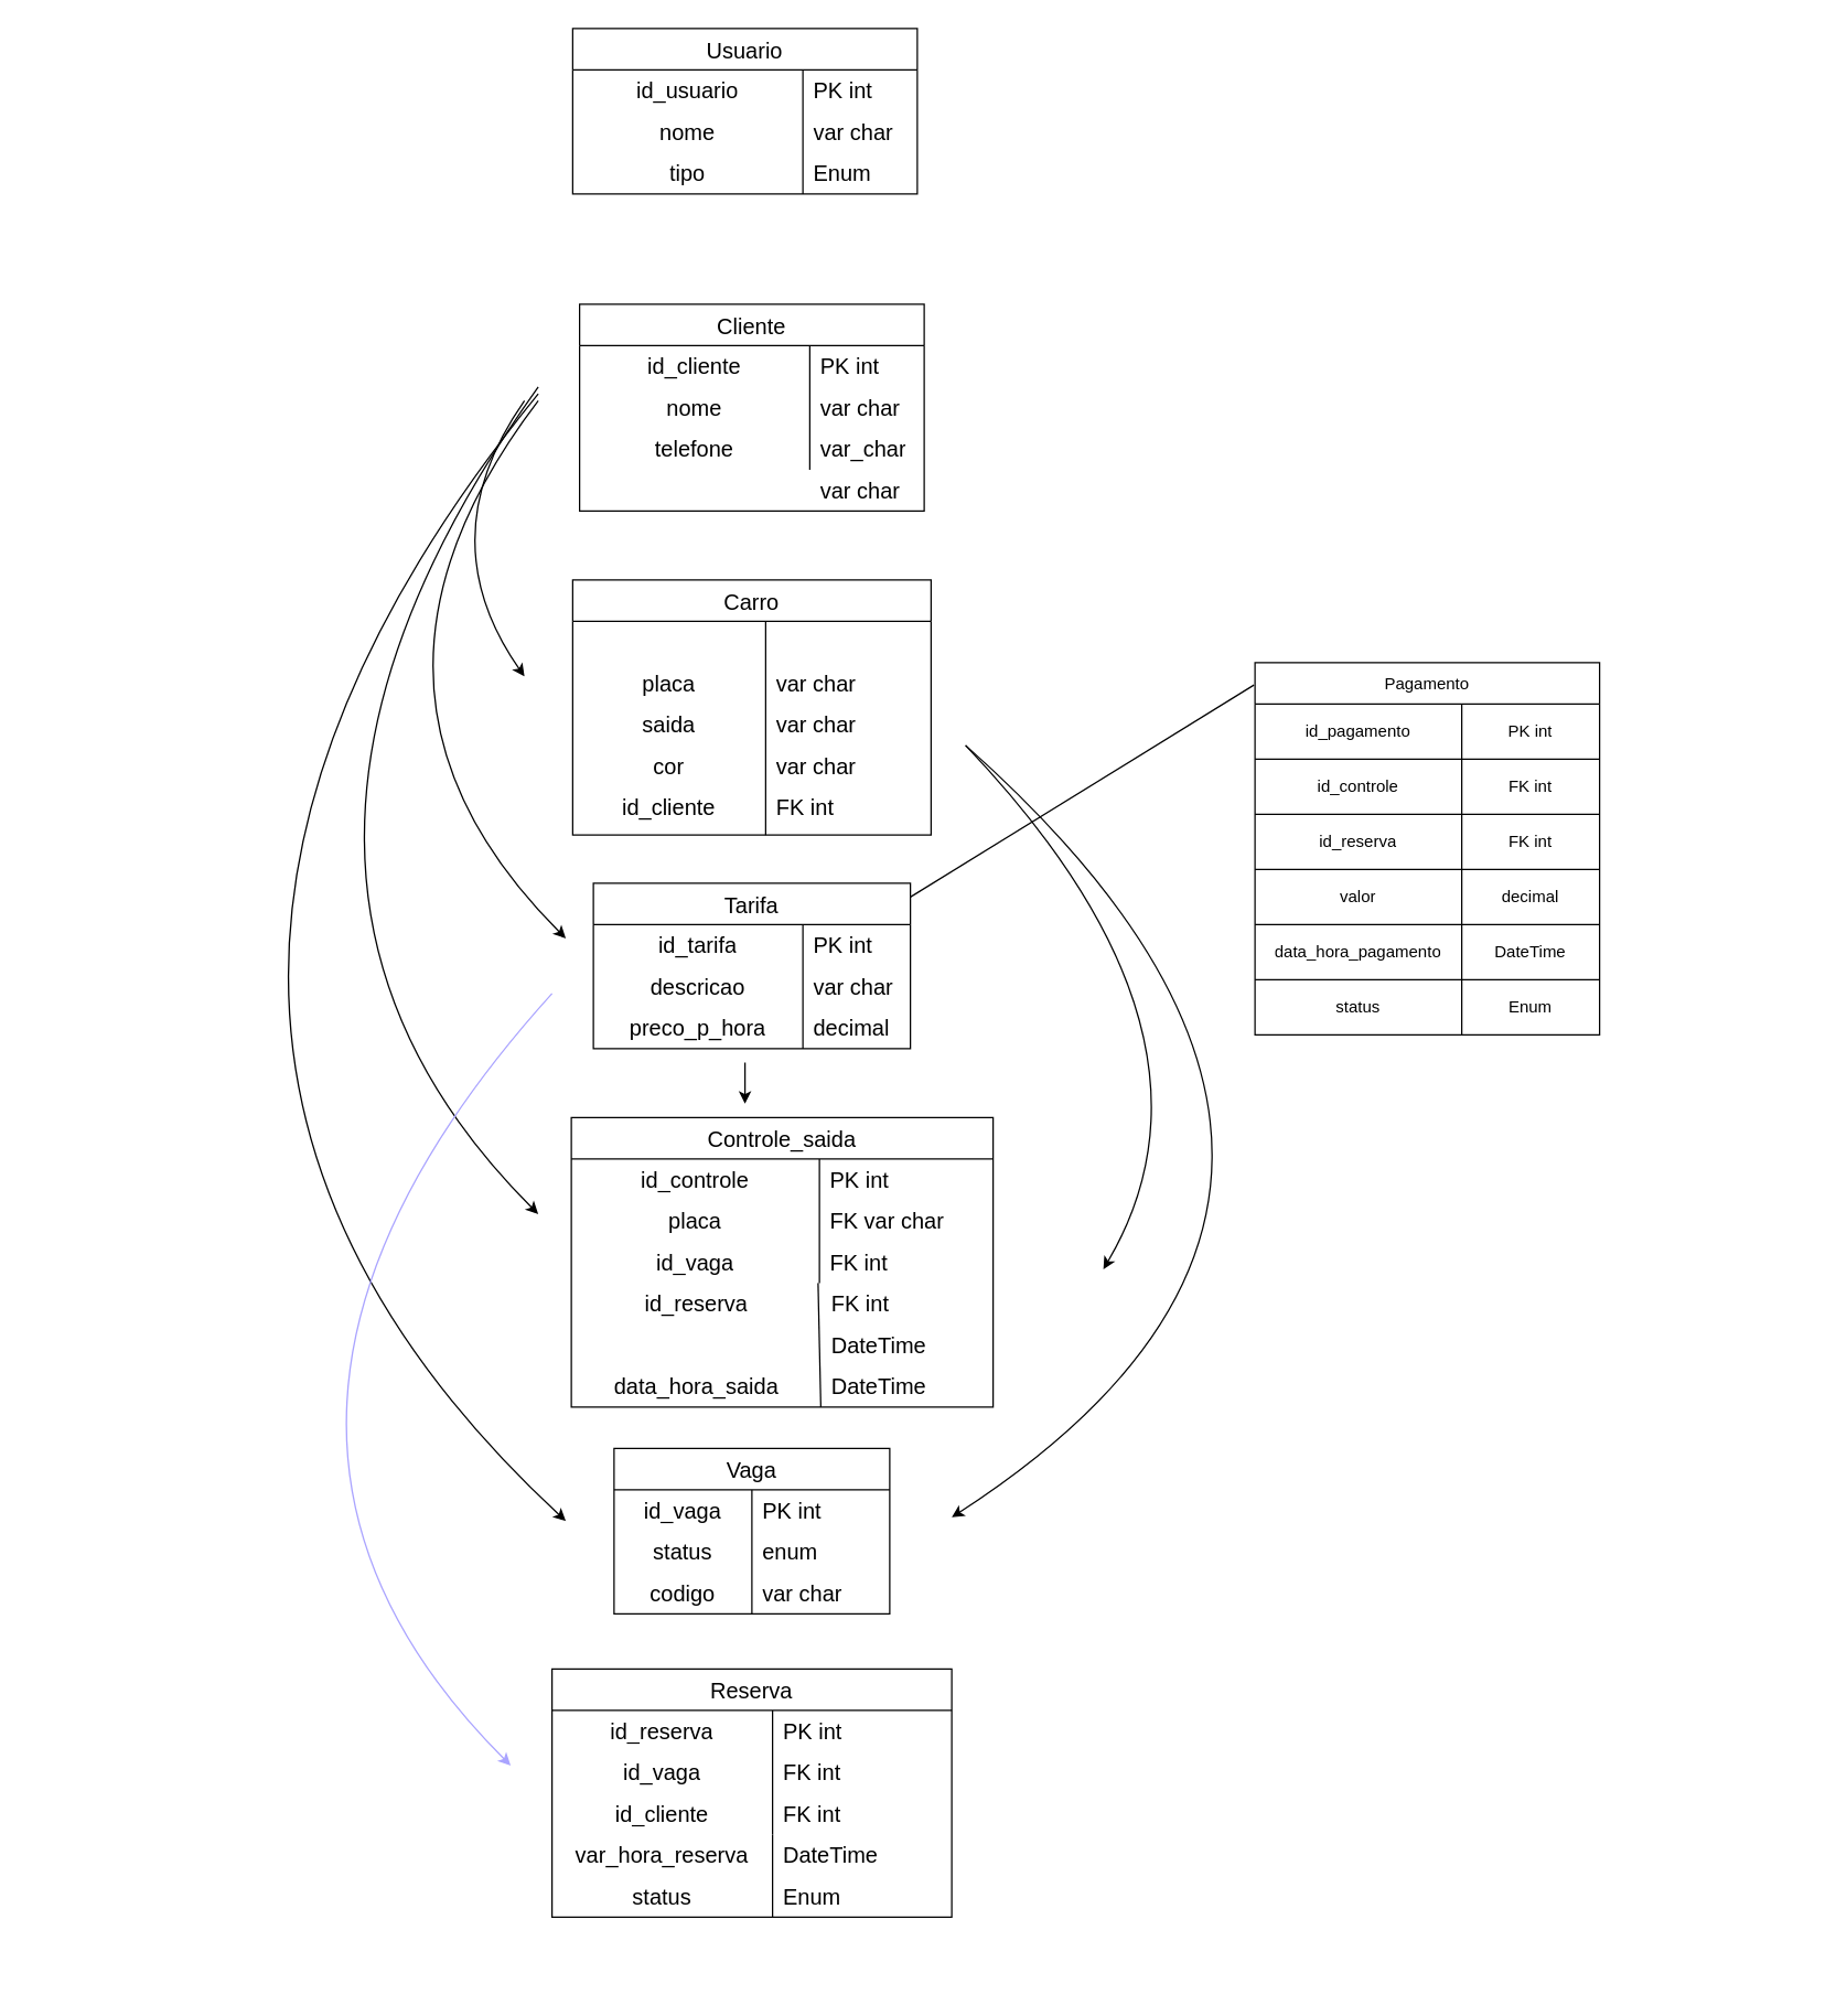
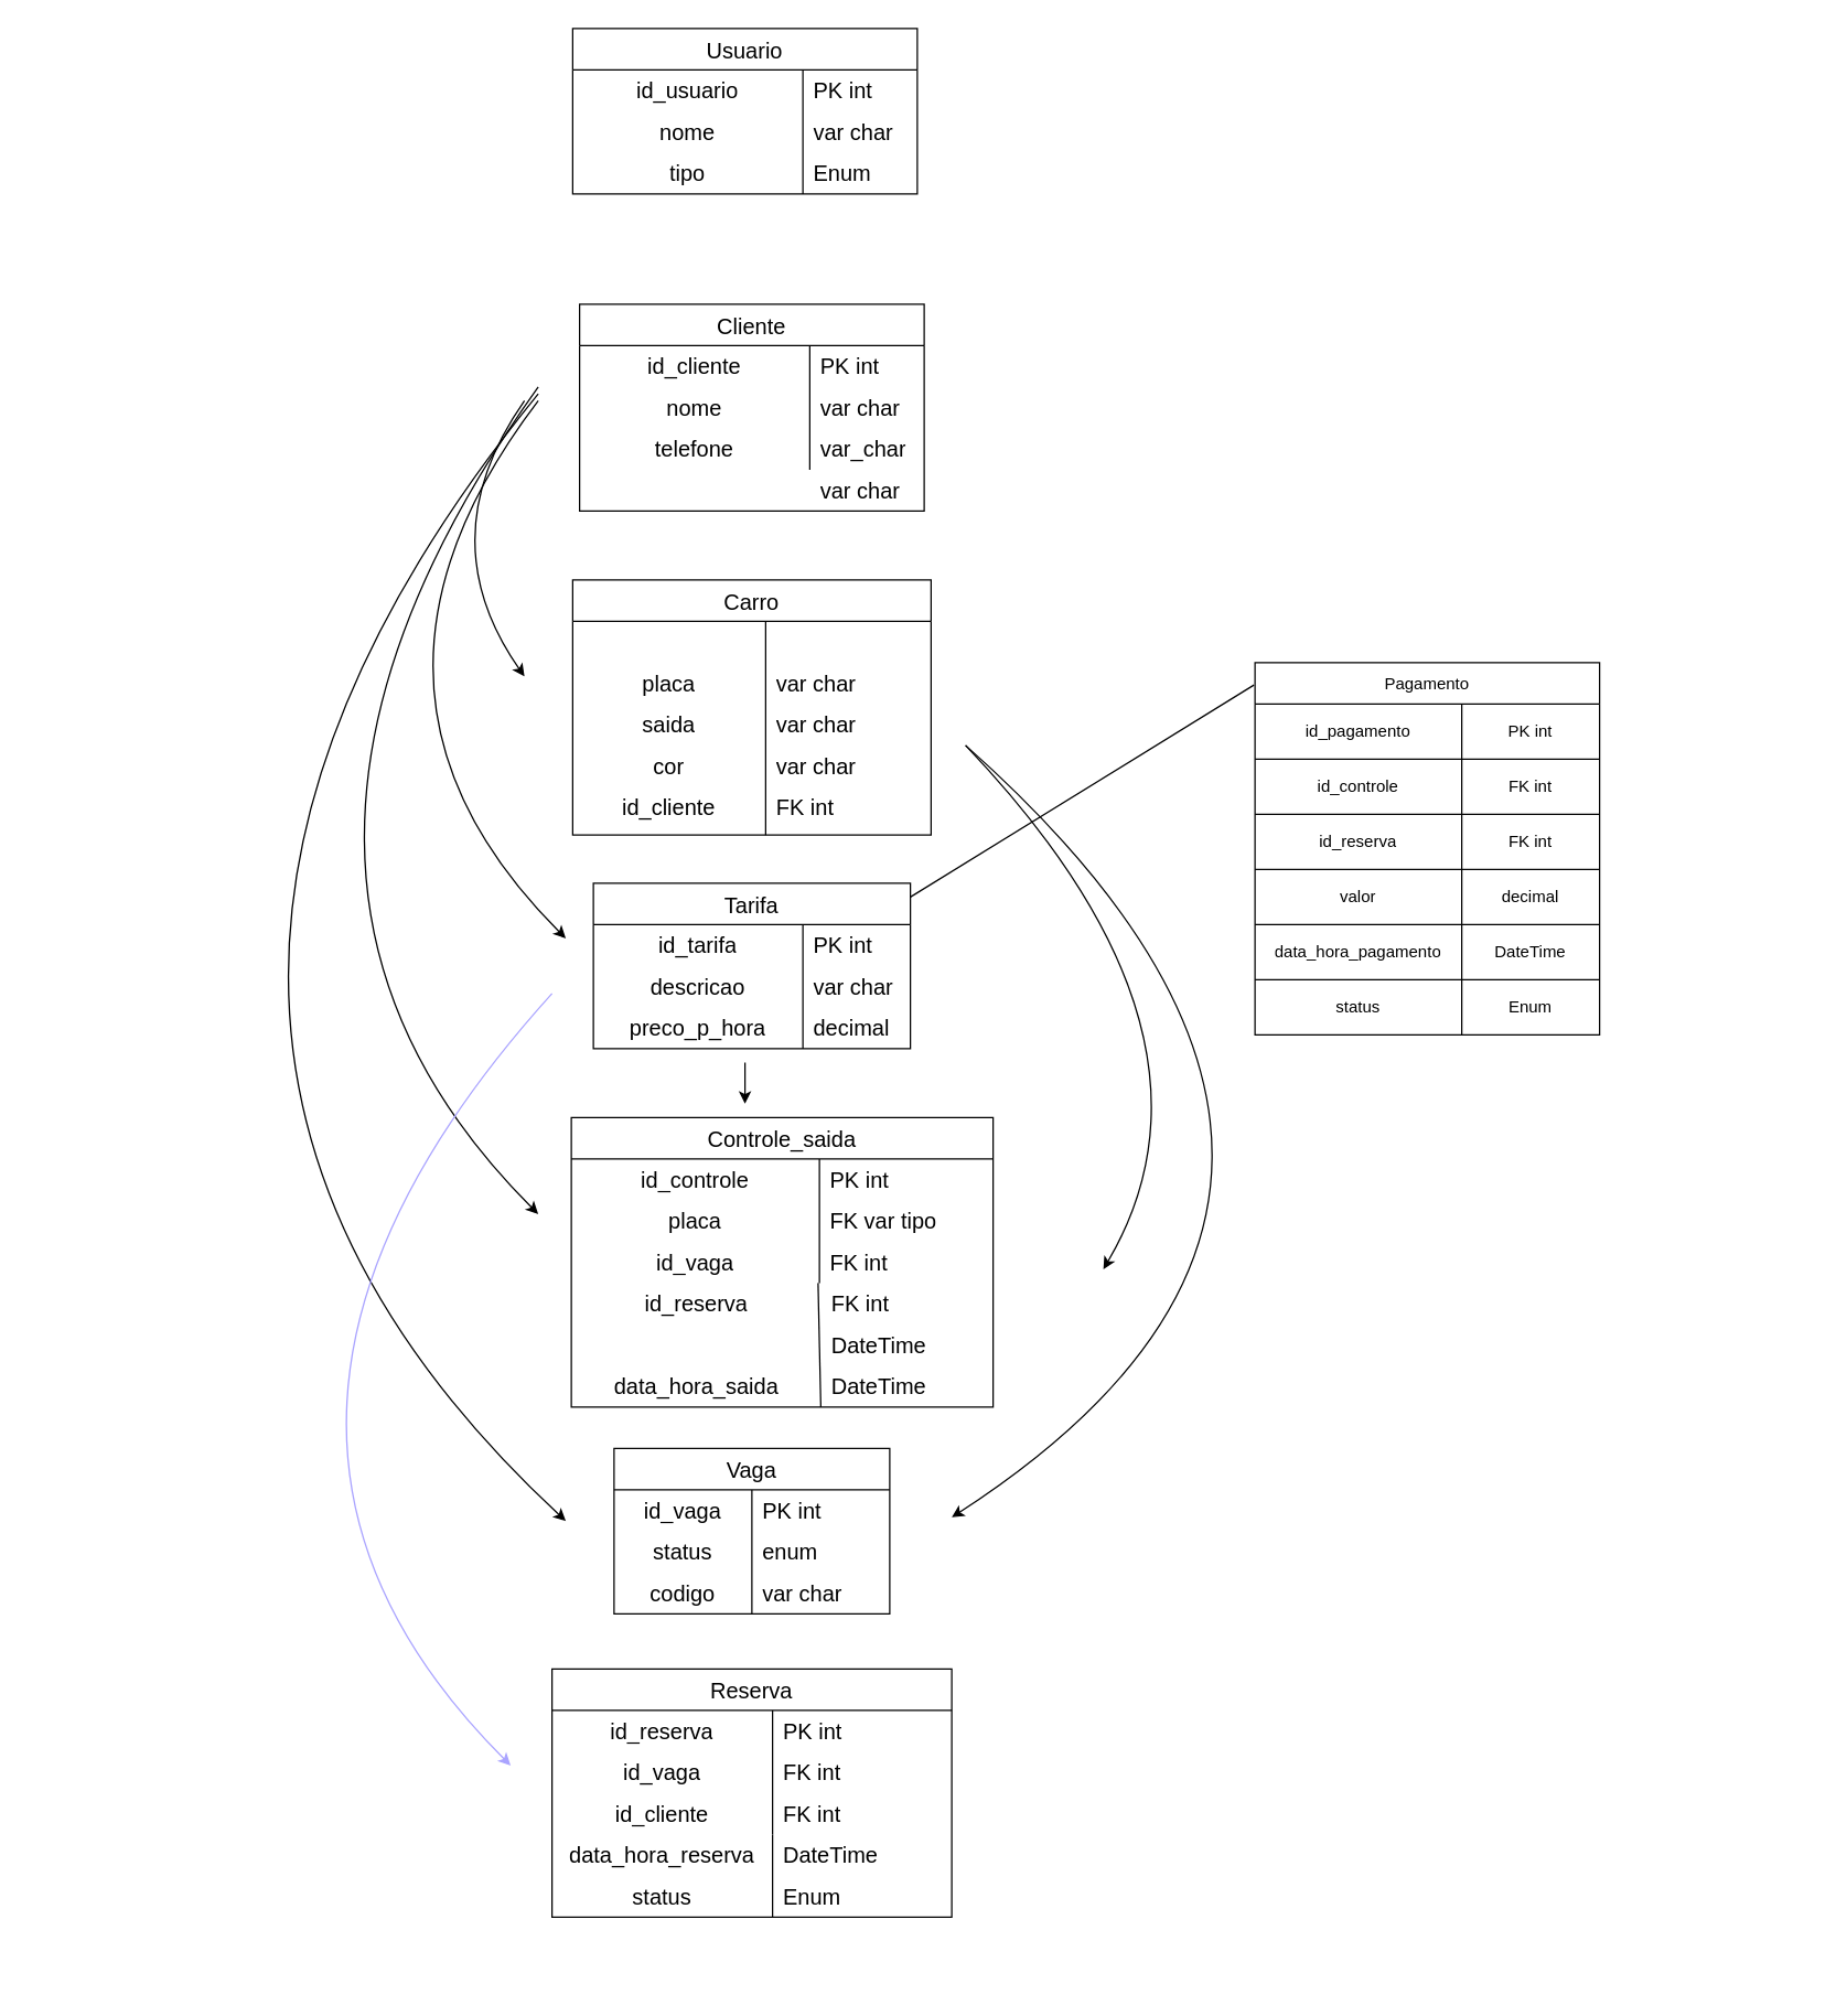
- <mxCell id="38" value="FK var char" style="shape=partialRectangle;html=1;whiteSpace=wrap;connectable=0;fillColor=none;top=0;left=0;bottom=0;right=0;align=left;spacingLeft=6;overflow=hidden;strokeColor=inherit;fontSize=16;" parent="36" vertex="1"><mxGeometry x="180" width="126" height="30" as="geometry"><mxRectangle width="126" height="30" as="alternateBounds" /></mxGeometry></mxCell>
+ <mxCell id="38" value="FK var tipo" style="shape=partialRectangle;html=1;whiteSpace=wrap;connectable=0;fillColor=none;top=0;left=0;bottom=0;right=0;align=left;spacingLeft=6;overflow=hidden;strokeColor=inherit;fontSize=16;" parent="36" vertex="1"><mxGeometry x="180" width="126" height="30" as="geometry"><mxRectangle width="126" height="30" as="alternateBounds" /></mxGeometry></mxCell>
- <mxCell id="72" value="var_hora_reserva" style="shape=partialRectangle;html=1;whiteSpace=wrap;connectable=0;fillColor=none;top=0;left=0;bottom=0;right=0;overflow=hidden;strokeColor=inherit;fontSize=16;" parent="1" vertex="1"><mxGeometry x="400" y="1330" width="160" height="30" as="geometry"><mxRectangle width="120" height="30" as="alternateBounds" /></mxGeometry></mxCell>
+ <mxCell id="72" value="data_hora_reserva" style="shape=partialRectangle;html=1;whiteSpace=wrap;connectable=0;fillColor=none;top=0;left=0;bottom=0;right=0;overflow=hidden;strokeColor=inherit;fontSize=16;" parent="1" vertex="1"><mxGeometry x="400" y="1330" width="160" height="30" as="geometry"><mxRectangle width="120" height="30" as="alternateBounds" /></mxGeometry></mxCell>
